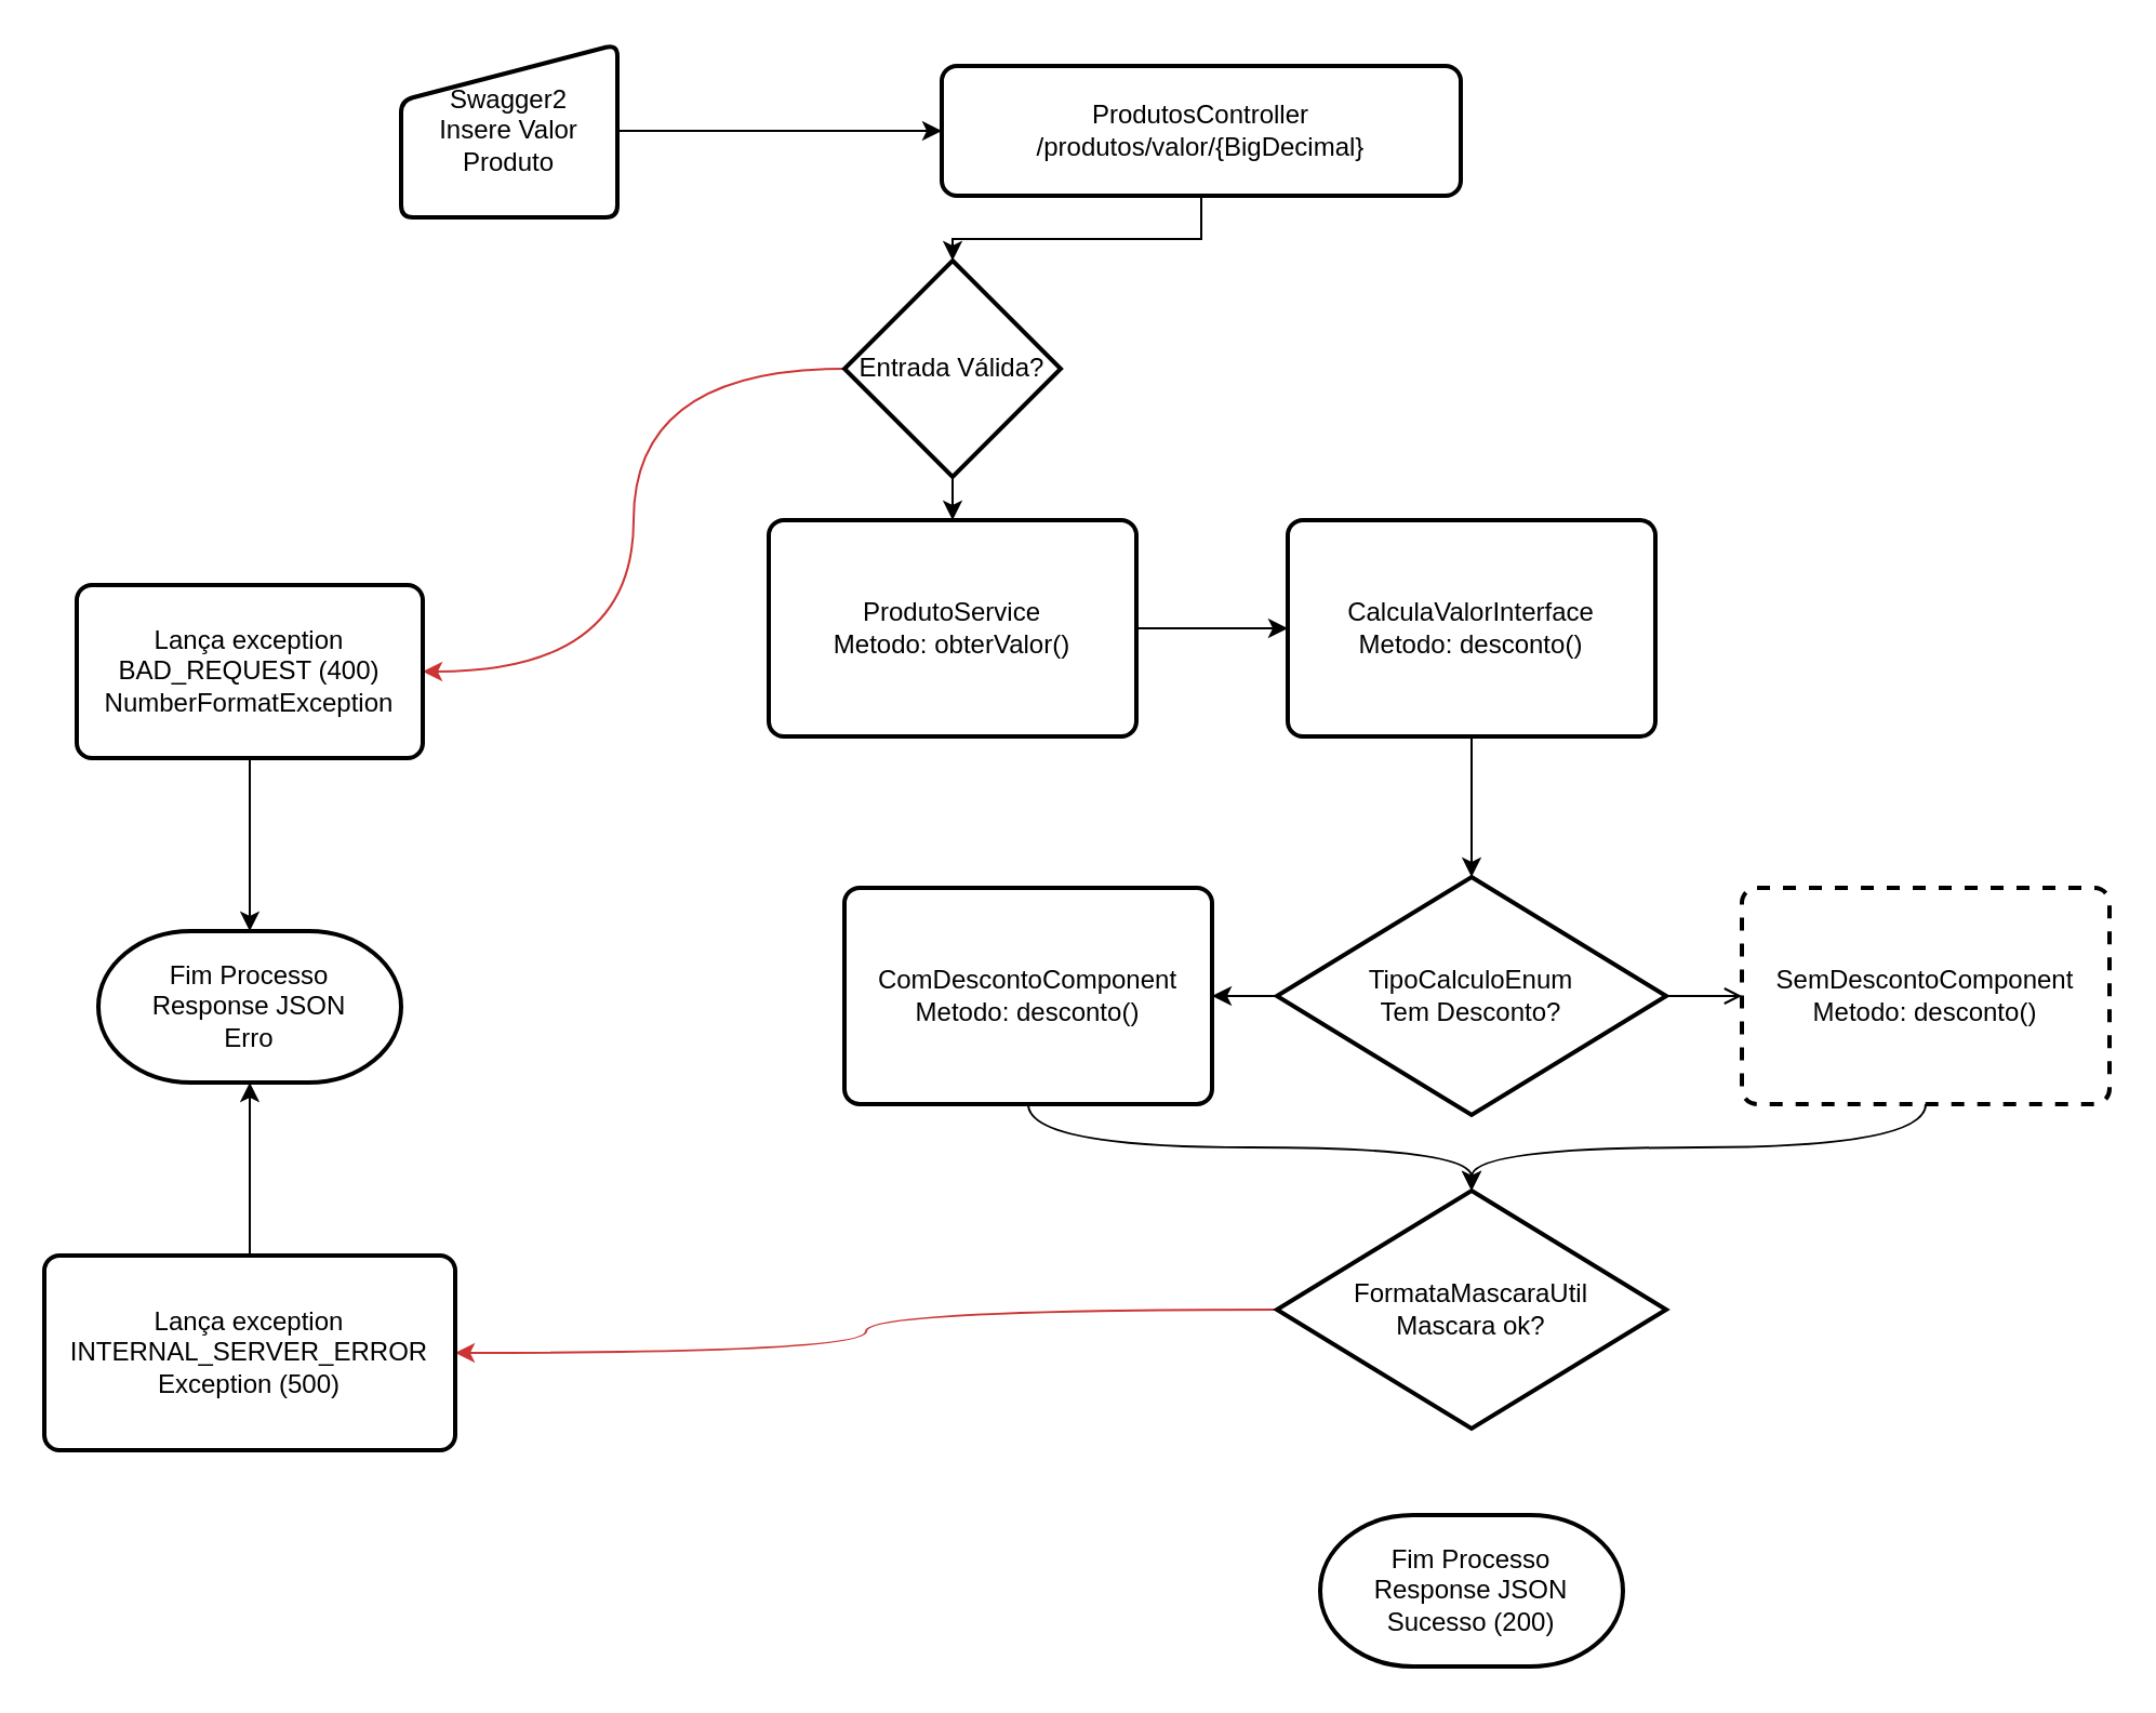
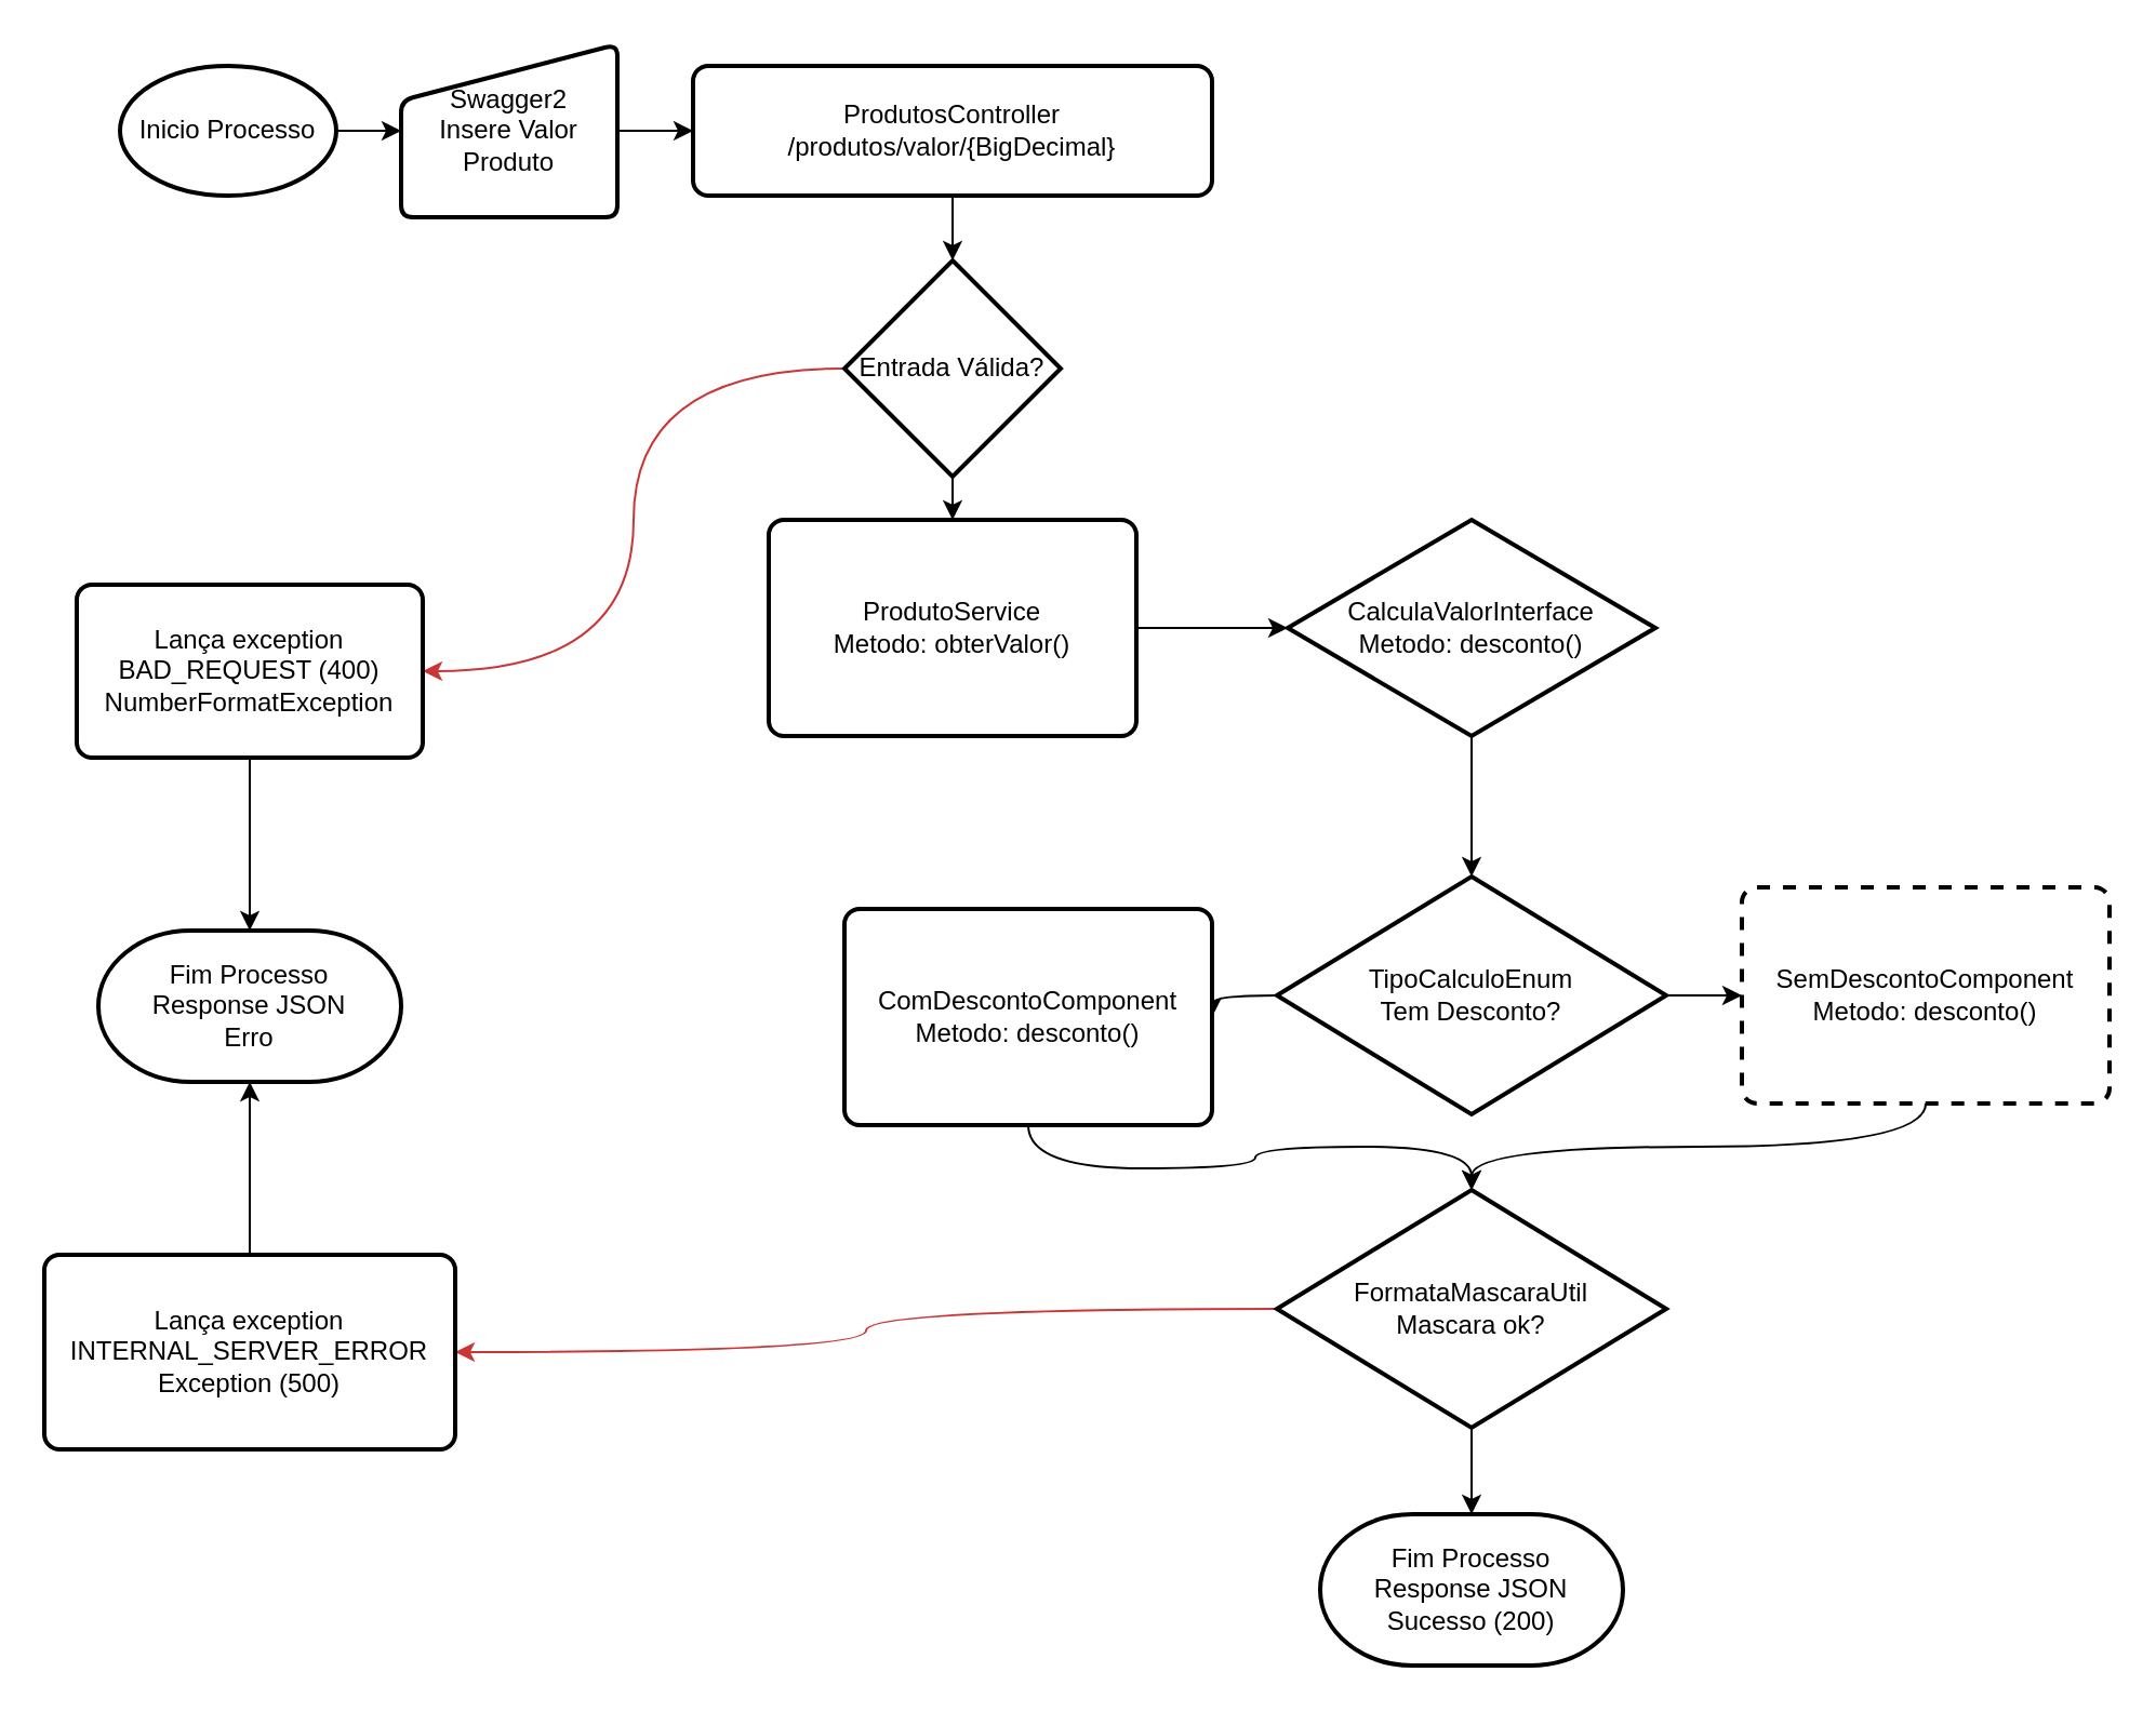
+ <mxCell id="3" value="Inicio Processo" style="strokeWidth=2;html=1;shape=mxgraph.flowchart.start_1;whiteSpace=wrap;" vertex="1" parent="1"><mxGeometry x="55" y="30" width="100" height="60" as="geometry" /></mxCell>
+ <mxCell id="2" style="edgeStyle=orthogonalEdgeStyle;rounded=0;orthogonalLoop=1;jettySize=auto;html=1;exitX=1;exitY=0.5;exitDx=0;exitDy=0;exitPerimeter=0;" edge="1" parent="1" source="3" target="5"><mxGeometry relative="1" as="geometry" /></mxCell>
- <mxCell id="7" value="ProdutosController&lt;br&gt;/produtos/valor/{BigDecimal}" style="rounded=1;whiteSpace=wrap;html=1;absoluteArcSize=1;arcSize=14;strokeWidth=2;" vertex="1" parent="1"><mxGeometry x="435" y="30" width="240" height="60" as="geometry" /></mxCell>
+ <mxCell id="7" value="ProdutosController&lt;br&gt;/produtos/valor/{BigDecimal}" style="rounded=1;whiteSpace=wrap;html=1;absoluteArcSize=1;arcSize=14;strokeWidth=2;" vertex="1" parent="1"><mxGeometry x="320" y="30" width="240" height="60" as="geometry" /></mxCell>
- <mxCell id="20" value="CalculaValorInterface&lt;br&gt;Metodo:&amp;nbsp;desconto()" style="rounded=1;whiteSpace=wrap;html=1;absoluteArcSize=1;arcSize=14;strokeWidth=2;" vertex="1" parent="1"><mxGeometry x="595" y="240" width="170" height="100" as="geometry" /></mxCell>
+ <mxCell id="20" value="CalculaValorInterface&lt;br&gt;Metodo:&amp;nbsp;desconto()" style="rhombus;whiteSpace=wrap;html=1;absoluteArcSize=1;arcSize=14;strokeWidth=2;" vertex="1" parent="1"><mxGeometry x="595" y="240" width="170" height="100" as="geometry" /></mxCell>
- <mxCell id="22" value="ComDescontoComponent&lt;br&gt;Metodo:&amp;nbsp;desconto()" style="rounded=1;whiteSpace=wrap;html=1;absoluteArcSize=1;arcSize=14;strokeWidth=2;" vertex="1" parent="1"><mxGeometry x="390" y="410" width="170" height="100" as="geometry" /></mxCell>
+ <mxCell id="22" value="ComDescontoComponent&lt;br&gt;Metodo:&amp;nbsp;desconto()" style="rounded=1;whiteSpace=wrap;html=1;absoluteArcSize=1;arcSize=14;strokeWidth=2;" vertex="1" parent="1"><mxGeometry x="390" y="420" width="170" height="100" as="geometry" /></mxCell>
- <mxCell id="17" style="edgeStyle=orthogonalEdgeStyle;curved=1;orthogonalLoop=1;jettySize=auto;html=1;exitX=1;exitY=0.5;exitDx=0;exitDy=0;exitPerimeter=0;entryX=0;entryY=0.5;entryDx=0;entryDy=0;endArrow=open;" edge="1" parent="1" source="18" target="24"><mxGeometry relative="1" as="geometry" /></mxCell>
+ <mxCell id="17" style="edgeStyle=orthogonalEdgeStyle;curved=1;orthogonalLoop=1;jettySize=auto;html=1;exitX=1;exitY=0.5;exitDx=0;exitDy=0;exitPerimeter=0;entryX=0;entryY=0.5;entryDx=0;entryDy=0;" edge="1" parent="1" source="18" target="24"><mxGeometry relative="1" as="geometry" /></mxCell>
+ <mxCell id="26" style="edgeStyle=orthogonalEdgeStyle;curved=1;orthogonalLoop=1;jettySize=auto;html=1;exitX=0.5;exitY=1;exitDx=0;exitDy=0;exitPerimeter=0;entryX=0.5;entryY=0;entryDx=0;entryDy=0;entryPerimeter=0;strokeColor=#000000;" edge="1" parent="1" source="27" target="30"><mxGeometry relative="1" as="geometry" /></mxCell>
